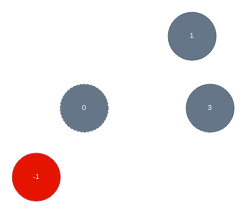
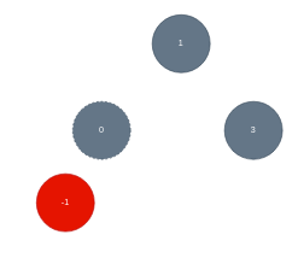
- <mxCell id="2" value="1" style="ellipse;whiteSpace=wrap;html=1;aspect=fixed;fillColor=#647687;strokeColor=#314354;fontColor=#ffffff;" vertex="1" parent="1"><mxGeometry x="280" y="20" width="80" height="80" as="geometry" /></mxCell>
+ <mxCell id="2" value="1" style="ellipse;whiteSpace=wrap;html=1;aspect=fixed;fillColor=#647687;strokeColor=#314354;fontColor=#ffffff;" vertex="1" parent="1"><mxGeometry x="210" y="20" width="80" height="80" as="geometry" /></mxCell>
- <mxCell id="4" value="-1" style="ellipse;whiteSpace=wrap;html=1;aspect=fixed;fillColor=#e51400;strokeColor=#B20000;fontColor=#ffffff;" vertex="1" parent="1"><mxGeometry y="255" width="80" height="80" as="geometry" x="20" /></mxCell>
+ <mxCell id="4" value="-1" style="ellipse;whiteSpace=wrap;html=1;aspect=fixed;fillColor=#e51400;strokeColor=#B20000;fontColor=#ffffff;" vertex="1" parent="1"><mxGeometry x="50" y="240" width="80" height="80" as="geometry" /></mxCell>
